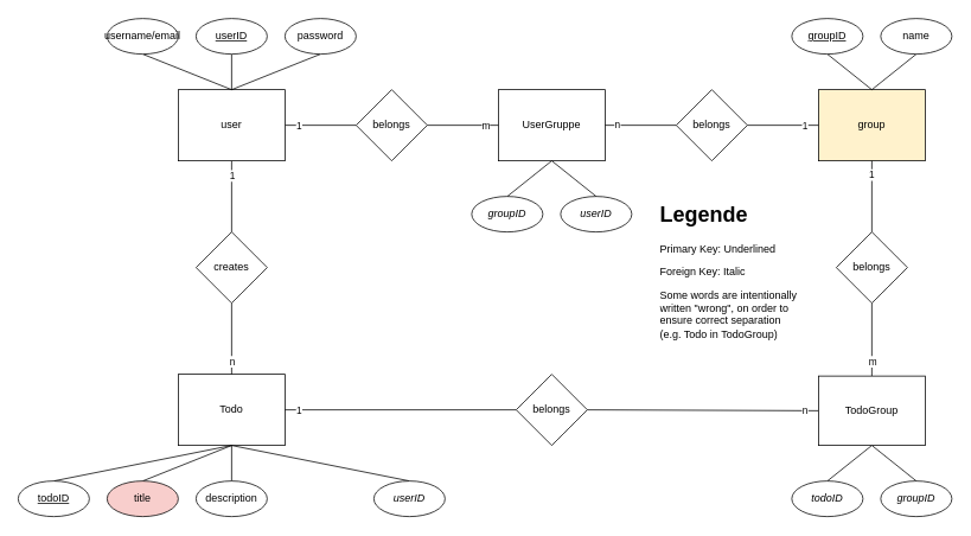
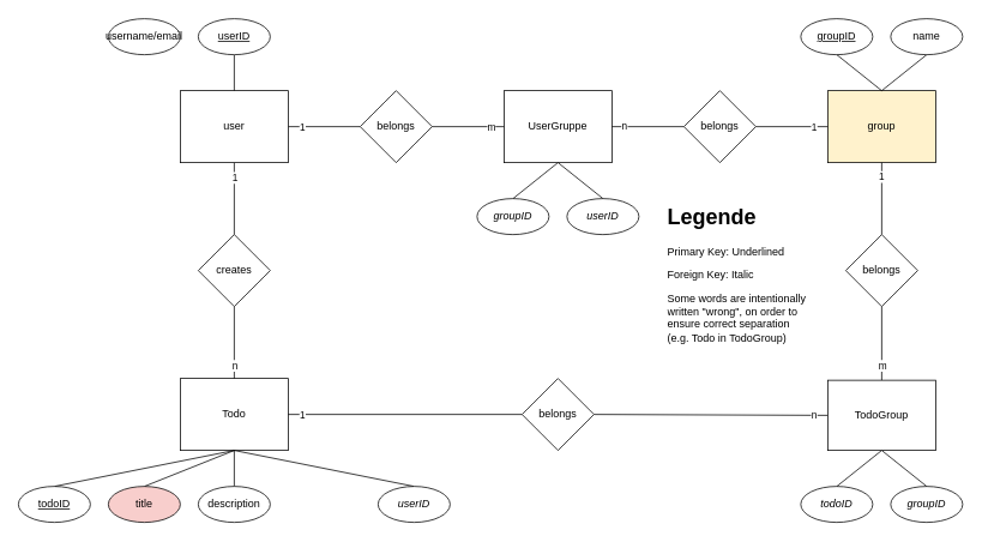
- <mxCell id="10" value="password" style="ellipse;whiteSpace=wrap;html=1;" vertex="1" parent="1"><mxGeometry x="320" y="20" width="80" height="40" as="geometry" /></mxCell>
- <mxCell id="7" style="rounded=0;orthogonalLoop=1;jettySize=auto;html=1;exitX=0.5;exitY=1;exitDx=0;exitDy=0;entryX=0.5;entryY=0;entryDx=0;entryDy=0;endArrow=none;startFill=0;" edge="1" parent="1" source="8" target="6"><mxGeometry relative="1" as="geometry" /></mxCell>
- <mxCell id="9" style="rounded=0;orthogonalLoop=1;jettySize=auto;html=1;exitX=0.5;exitY=1;exitDx=0;exitDy=0;endArrow=none;startFill=0;entryX=0.5;entryY=0;entryDx=0;entryDy=0;" edge="1" parent="1" source="10" target="6"><mxGeometry relative="1" as="geometry"><mxPoint x="270" y="120" as="targetPoint" /></mxGeometry></mxCell>
